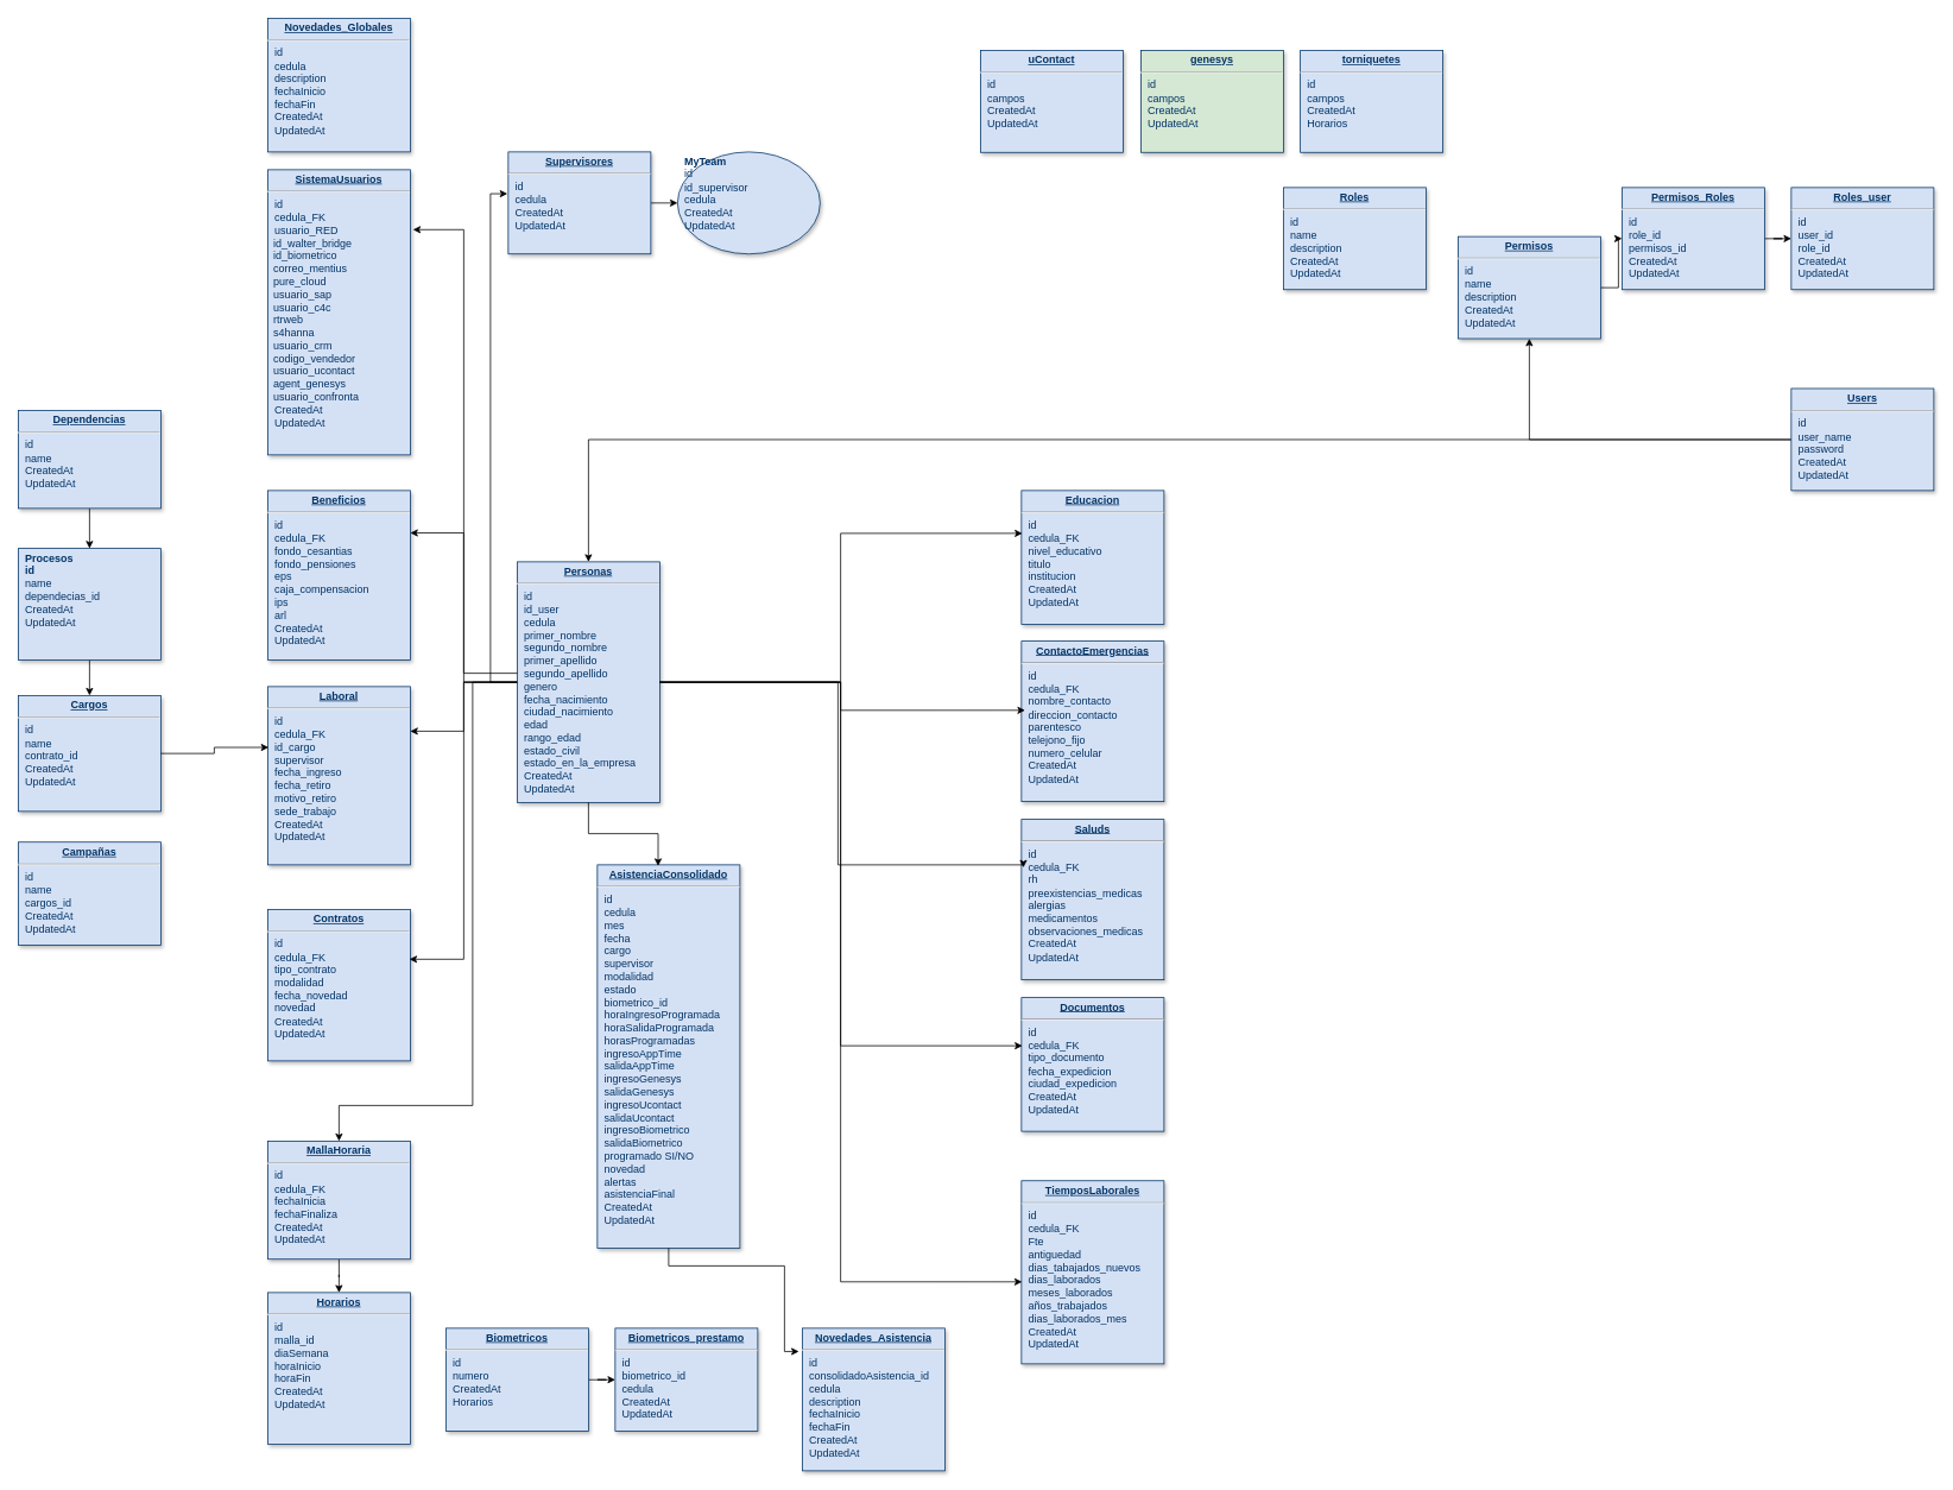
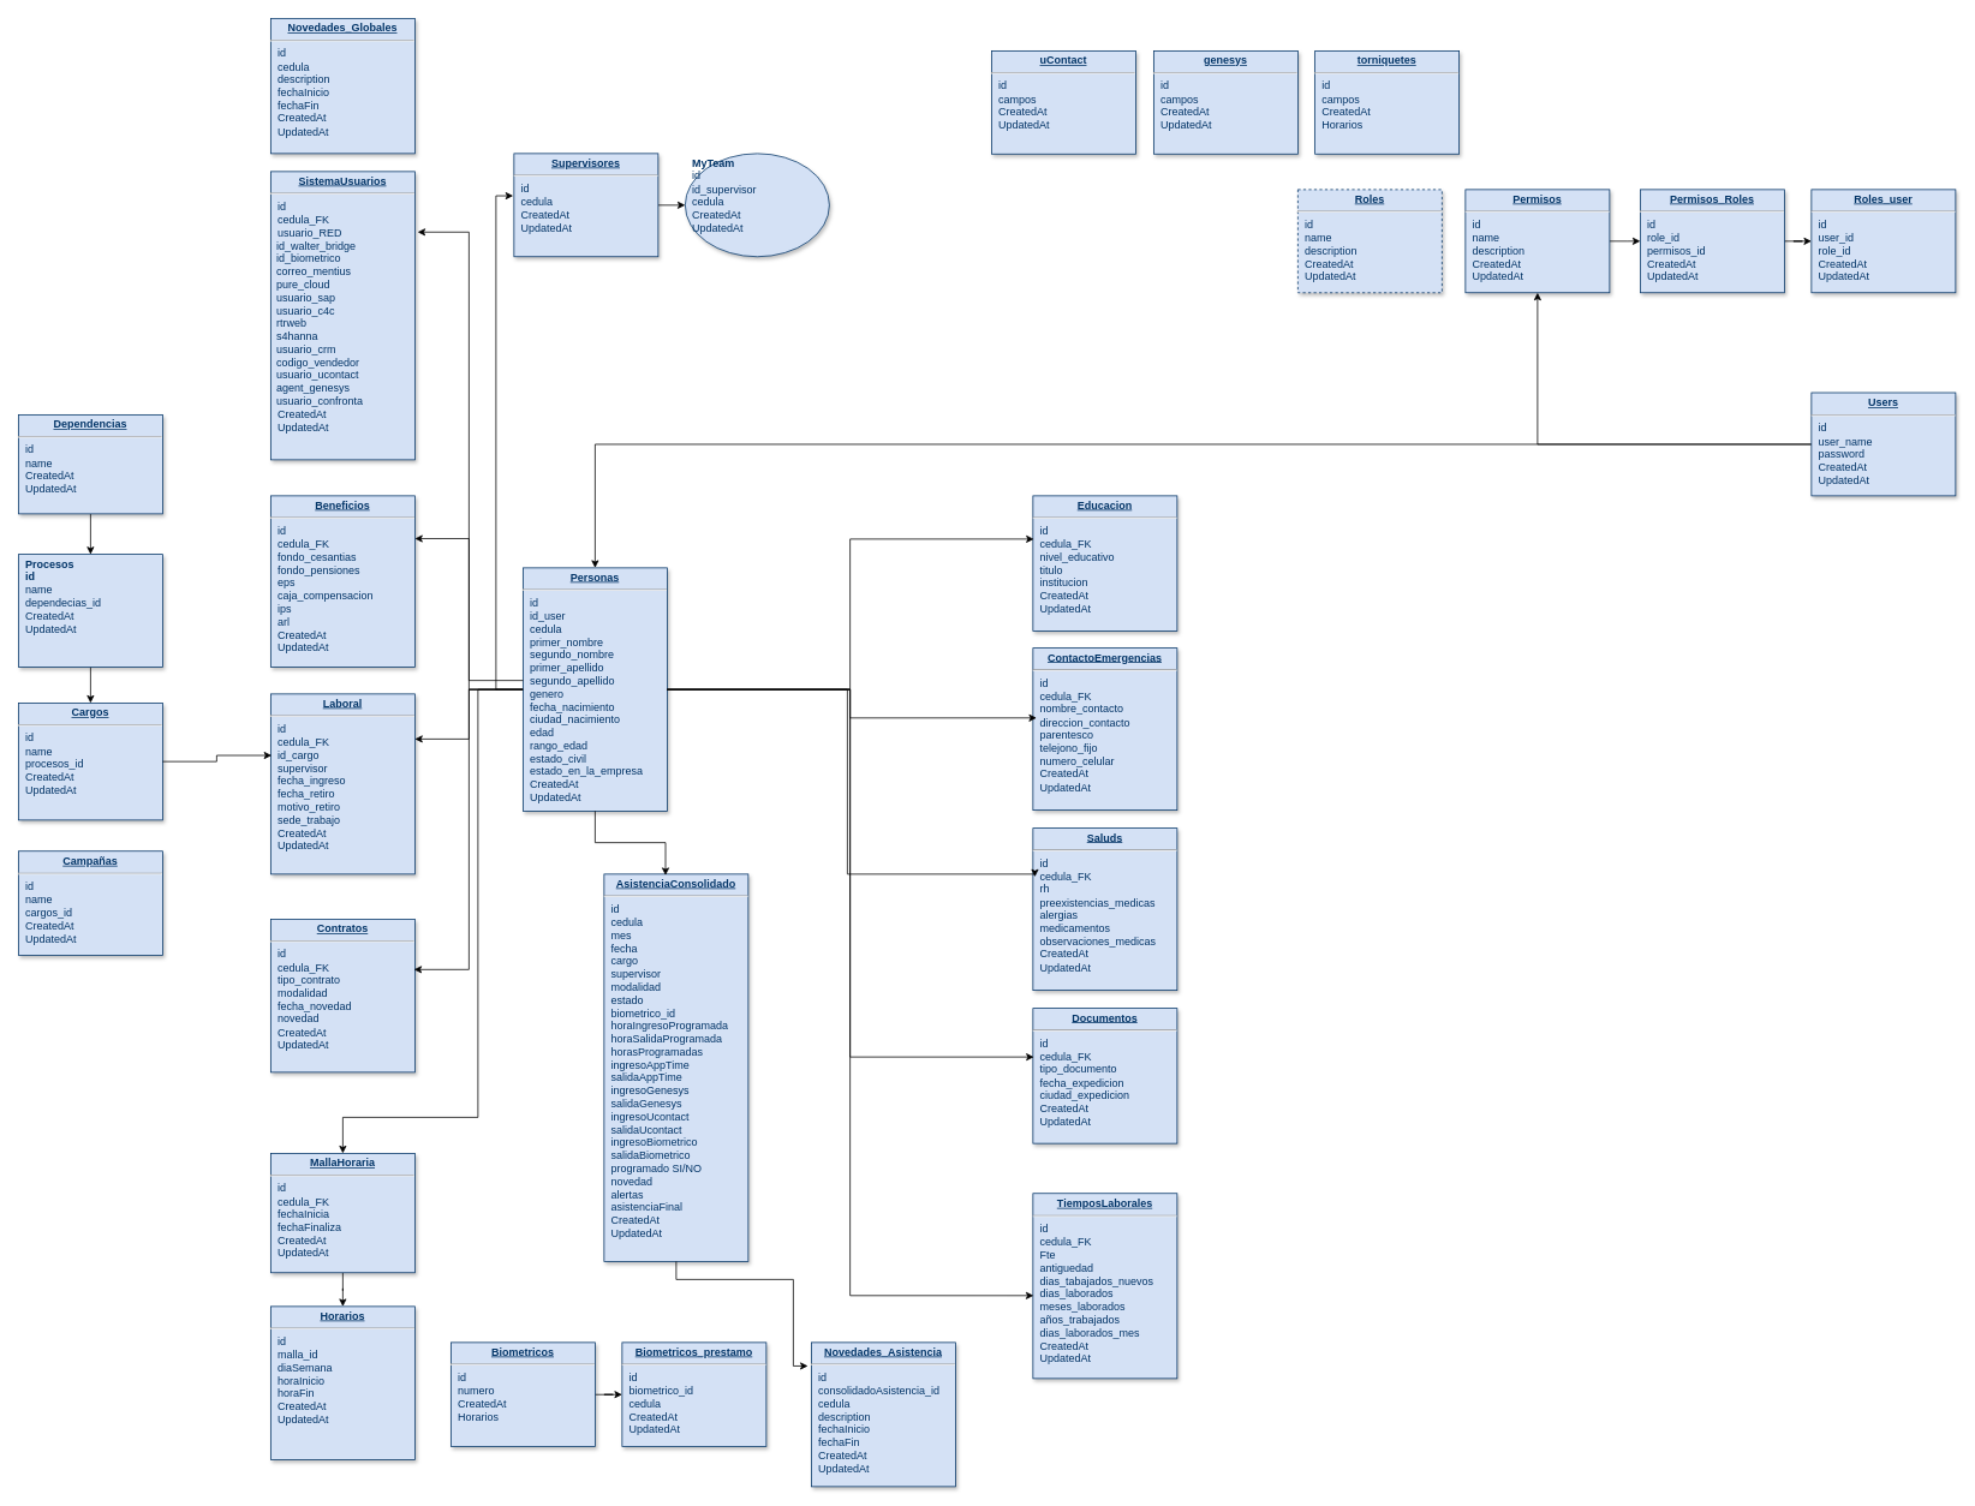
- <mxCell id="36" value="&lt;p style=&quot;margin: 0px; margin-top: 4px; text-align: center; text-decoration: underline;&quot;&gt;&lt;strong&gt;genesys&lt;/strong&gt;&lt;/p&gt;&lt;hr&gt;&lt;p style=&quot;margin: 0px; margin-left: 8px;&quot;&gt;id&lt;/p&gt;&lt;p style=&quot;margin: 0px; margin-left: 8px;&quot;&gt;campos&lt;/p&gt;&lt;p style=&quot;margin: 0px; margin-left: 8px;&quot;&gt;&lt;span style=&quot;background-color: initial;&quot;&gt;CreatedAt&lt;/span&gt;&lt;br&gt;&lt;/p&gt;&lt;p style=&quot;margin: 0px; margin-left: 8px;&quot;&gt;UpdatedAt&lt;/p&gt;&lt;p style=&quot;margin: 0px; margin-left: 8px;&quot;&gt;&lt;br&gt;&lt;/p&gt;" style="verticalAlign=top;align=left;overflow=fill;fontSize=12;fontFamily=Helvetica;html=1;strokeColor=#003366;shadow=1;fillColor=#d5e8d4;fontColor=#003366;" parent="1" vertex="1"><mxGeometry x="1280" y="56" width="160" height="114.5" as="geometry" /></mxCell>
+ <mxCell id="36" value="&lt;p style=&quot;margin: 0px; margin-top: 4px; text-align: center; text-decoration: underline;&quot;&gt;&lt;strong&gt;genesys&lt;/strong&gt;&lt;/p&gt;&lt;hr&gt;&lt;p style=&quot;margin: 0px; margin-left: 8px;&quot;&gt;id&lt;/p&gt;&lt;p style=&quot;margin: 0px; margin-left: 8px;&quot;&gt;campos&lt;/p&gt;&lt;p style=&quot;margin: 0px; margin-left: 8px;&quot;&gt;&lt;span style=&quot;background-color: initial;&quot;&gt;CreatedAt&lt;/span&gt;&lt;br&gt;&lt;/p&gt;&lt;p style=&quot;margin: 0px; margin-left: 8px;&quot;&gt;UpdatedAt&lt;/p&gt;&lt;p style=&quot;margin: 0px; margin-left: 8px;&quot;&gt;&lt;br&gt;&lt;/p&gt;" style="verticalAlign=top;align=left;overflow=fill;fontSize=12;fontFamily=Helvetica;html=1;strokeColor=#003366;shadow=1;fillColor=#D4E1F5;fontColor=#003366" parent="1" vertex="1"><mxGeometry x="1280" y="56" width="160" height="114.5" as="geometry" /></mxCell>
- <mxCell id="38" value="&lt;p style=&quot;margin: 0px; margin-top: 4px; text-align: center; text-decoration: underline;&quot;&gt;&lt;strong&gt;Roles&lt;/strong&gt;&lt;/p&gt;&lt;hr&gt;&lt;p style=&quot;margin: 0px; margin-left: 8px;&quot;&gt;id&lt;/p&gt;&lt;p style=&quot;margin: 0px; margin-left: 8px;&quot;&gt;name&lt;/p&gt;&lt;p style=&quot;margin: 0px; margin-left: 8px;&quot;&gt;description&lt;/p&gt;&lt;p style=&quot;margin: 0px; margin-left: 8px;&quot;&gt;&lt;span style=&quot;background-color: initial;&quot;&gt;CreatedAt&lt;/span&gt;&lt;br&gt;&lt;/p&gt;&lt;p style=&quot;margin: 0px; margin-left: 8px;&quot;&gt;UpdatedAt&lt;/p&gt;&lt;p style=&quot;margin: 0px; margin-left: 8px;&quot;&gt;&lt;br&gt;&lt;/p&gt;" style="verticalAlign=top;align=left;overflow=fill;fontSize=12;fontFamily=Helvetica;html=1;strokeColor=#003366;shadow=1;fillColor=#D4E1F5;fontColor=#003366" parent="1" vertex="1"><mxGeometry x="1440" y="210" width="160" height="114.5" as="geometry" /></mxCell>
+ <mxCell id="38" value="&lt;p style=&quot;margin: 0px; margin-top: 4px; text-align: center; text-decoration: underline;&quot;&gt;&lt;strong&gt;Roles&lt;/strong&gt;&lt;/p&gt;&lt;hr&gt;&lt;p style=&quot;margin: 0px; margin-left: 8px;&quot;&gt;id&lt;/p&gt;&lt;p style=&quot;margin: 0px; margin-left: 8px;&quot;&gt;name&lt;/p&gt;&lt;p style=&quot;margin: 0px; margin-left: 8px;&quot;&gt;description&lt;/p&gt;&lt;p style=&quot;margin: 0px; margin-left: 8px;&quot;&gt;&lt;span style=&quot;background-color: initial;&quot;&gt;CreatedAt&lt;/span&gt;&lt;br&gt;&lt;/p&gt;&lt;p style=&quot;margin: 0px; margin-left: 8px;&quot;&gt;UpdatedAt&lt;/p&gt;&lt;p style=&quot;margin: 0px; margin-left: 8px;&quot;&gt;&lt;br&gt;&lt;/p&gt;" style="verticalAlign=top;align=left;overflow=fill;fontSize=12;fontFamily=Helvetica;html=1;strokeColor=#003366;shadow=1;fillColor=#D4E1F5;fontColor=#003366;dashed=1;" parent="1" vertex="1"><mxGeometry x="1440" y="210" width="160" height="114.5" as="geometry" /></mxCell>
- <mxCell id="40" value="&lt;p style=&quot;margin: 0px; margin-top: 4px; text-align: center; text-decoration: underline;&quot;&gt;&lt;strong&gt;Permisos&lt;/strong&gt;&lt;/p&gt;&lt;hr&gt;&lt;p style=&quot;margin: 0px; margin-left: 8px;&quot;&gt;id&lt;/p&gt;&lt;p style=&quot;margin: 0px; margin-left: 8px;&quot;&gt;name&lt;/p&gt;&lt;p style=&quot;margin: 0px; margin-left: 8px;&quot;&gt;description&lt;/p&gt;&lt;p style=&quot;margin: 0px; margin-left: 8px;&quot;&gt;&lt;span style=&quot;background-color: initial;&quot;&gt;CreatedAt&lt;/span&gt;&lt;br&gt;&lt;/p&gt;&lt;p style=&quot;margin: 0px; margin-left: 8px;&quot;&gt;UpdatedAt&lt;/p&gt;&lt;p style=&quot;margin: 0px; margin-left: 8px;&quot;&gt;&lt;br&gt;&lt;/p&gt;" style="verticalAlign=top;align=left;overflow=fill;fontSize=12;fontFamily=Helvetica;html=1;strokeColor=#003366;shadow=1;fillColor=#D4E1F5;fontColor=#003366" parent="1" vertex="1"><mxGeometry x="1636" y="265" width="160" height="114.5" as="geometry" /></mxCell>
+ <mxCell id="40" value="&lt;p style=&quot;margin: 0px; margin-top: 4px; text-align: center; text-decoration: underline;&quot;&gt;&lt;strong&gt;Permisos&lt;/strong&gt;&lt;/p&gt;&lt;hr&gt;&lt;p style=&quot;margin: 0px; margin-left: 8px;&quot;&gt;id&lt;/p&gt;&lt;p style=&quot;margin: 0px; margin-left: 8px;&quot;&gt;name&lt;/p&gt;&lt;p style=&quot;margin: 0px; margin-left: 8px;&quot;&gt;description&lt;/p&gt;&lt;p style=&quot;margin: 0px; margin-left: 8px;&quot;&gt;&lt;span style=&quot;background-color: initial;&quot;&gt;CreatedAt&lt;/span&gt;&lt;br&gt;&lt;/p&gt;&lt;p style=&quot;margin: 0px; margin-left: 8px;&quot;&gt;UpdatedAt&lt;/p&gt;&lt;p style=&quot;margin: 0px; margin-left: 8px;&quot;&gt;&lt;br&gt;&lt;/p&gt;" style="verticalAlign=top;align=left;overflow=fill;fontSize=12;fontFamily=Helvetica;html=1;strokeColor=#003366;shadow=1;fillColor=#D4E1F5;fontColor=#003366" parent="1" vertex="1"><mxGeometry x="1626" y="210" width="160" height="114.5" as="geometry" /></mxCell>
- <mxCell id="24" value="&lt;p style=&quot;margin: 0px; margin-top: 4px; text-align: center; text-decoration: underline;&quot;&gt;&lt;strong&gt;Cargos&lt;/strong&gt;&lt;/p&gt;&lt;hr&gt;&lt;p style=&quot;margin: 0px; margin-left: 8px;&quot;&gt;id&lt;/p&gt;&lt;p style=&quot;margin: 0px; margin-left: 8px;&quot;&gt;name&lt;/p&gt;&lt;p style=&quot;margin: 0px; margin-left: 8px;&quot;&gt;contrato_id&lt;/p&gt;&lt;p style=&quot;margin: 0px; margin-left: 8px;&quot;&gt;&lt;span style=&quot;background-color: initial;&quot;&gt;CreatedAt&lt;/span&gt;&lt;/p&gt;&lt;p style=&quot;margin: 0px; margin-left: 8px;&quot;&gt;UpdatedAt&lt;/p&gt;&lt;p style=&quot;margin: 0px; margin-left: 8px;&quot;&gt;&lt;br&gt;&lt;/p&gt;" style="verticalAlign=top;align=left;overflow=fill;fontSize=12;fontFamily=Helvetica;html=1;strokeColor=#003366;shadow=1;fillColor=#D4E1F5;fontColor=#003366" parent="1" vertex="1"><mxGeometry x="20" y="780" width="160" height="130" as="geometry" /></mxCell>
+ <mxCell id="24" value="&lt;p style=&quot;margin: 0px; margin-top: 4px; text-align: center; text-decoration: underline;&quot;&gt;&lt;strong&gt;Cargos&lt;/strong&gt;&lt;/p&gt;&lt;hr&gt;&lt;p style=&quot;margin: 0px; margin-left: 8px;&quot;&gt;id&lt;/p&gt;&lt;p style=&quot;margin: 0px; margin-left: 8px;&quot;&gt;name&lt;/p&gt;&lt;p style=&quot;margin: 0px; margin-left: 8px;&quot;&gt;procesos_id&lt;/p&gt;&lt;p style=&quot;margin: 0px; margin-left: 8px;&quot;&gt;&lt;span style=&quot;background-color: initial;&quot;&gt;CreatedAt&lt;/span&gt;&lt;/p&gt;&lt;p style=&quot;margin: 0px; margin-left: 8px;&quot;&gt;UpdatedAt&lt;/p&gt;&lt;p style=&quot;margin: 0px; margin-left: 8px;&quot;&gt;&lt;br&gt;&lt;/p&gt;" style="verticalAlign=top;align=left;overflow=fill;fontSize=12;fontFamily=Helvetica;html=1;strokeColor=#003366;shadow=1;fillColor=#D4E1F5;fontColor=#003366" parent="1" vertex="1"><mxGeometry x="20" y="780" width="160" height="130" as="geometry" /></mxCell>
